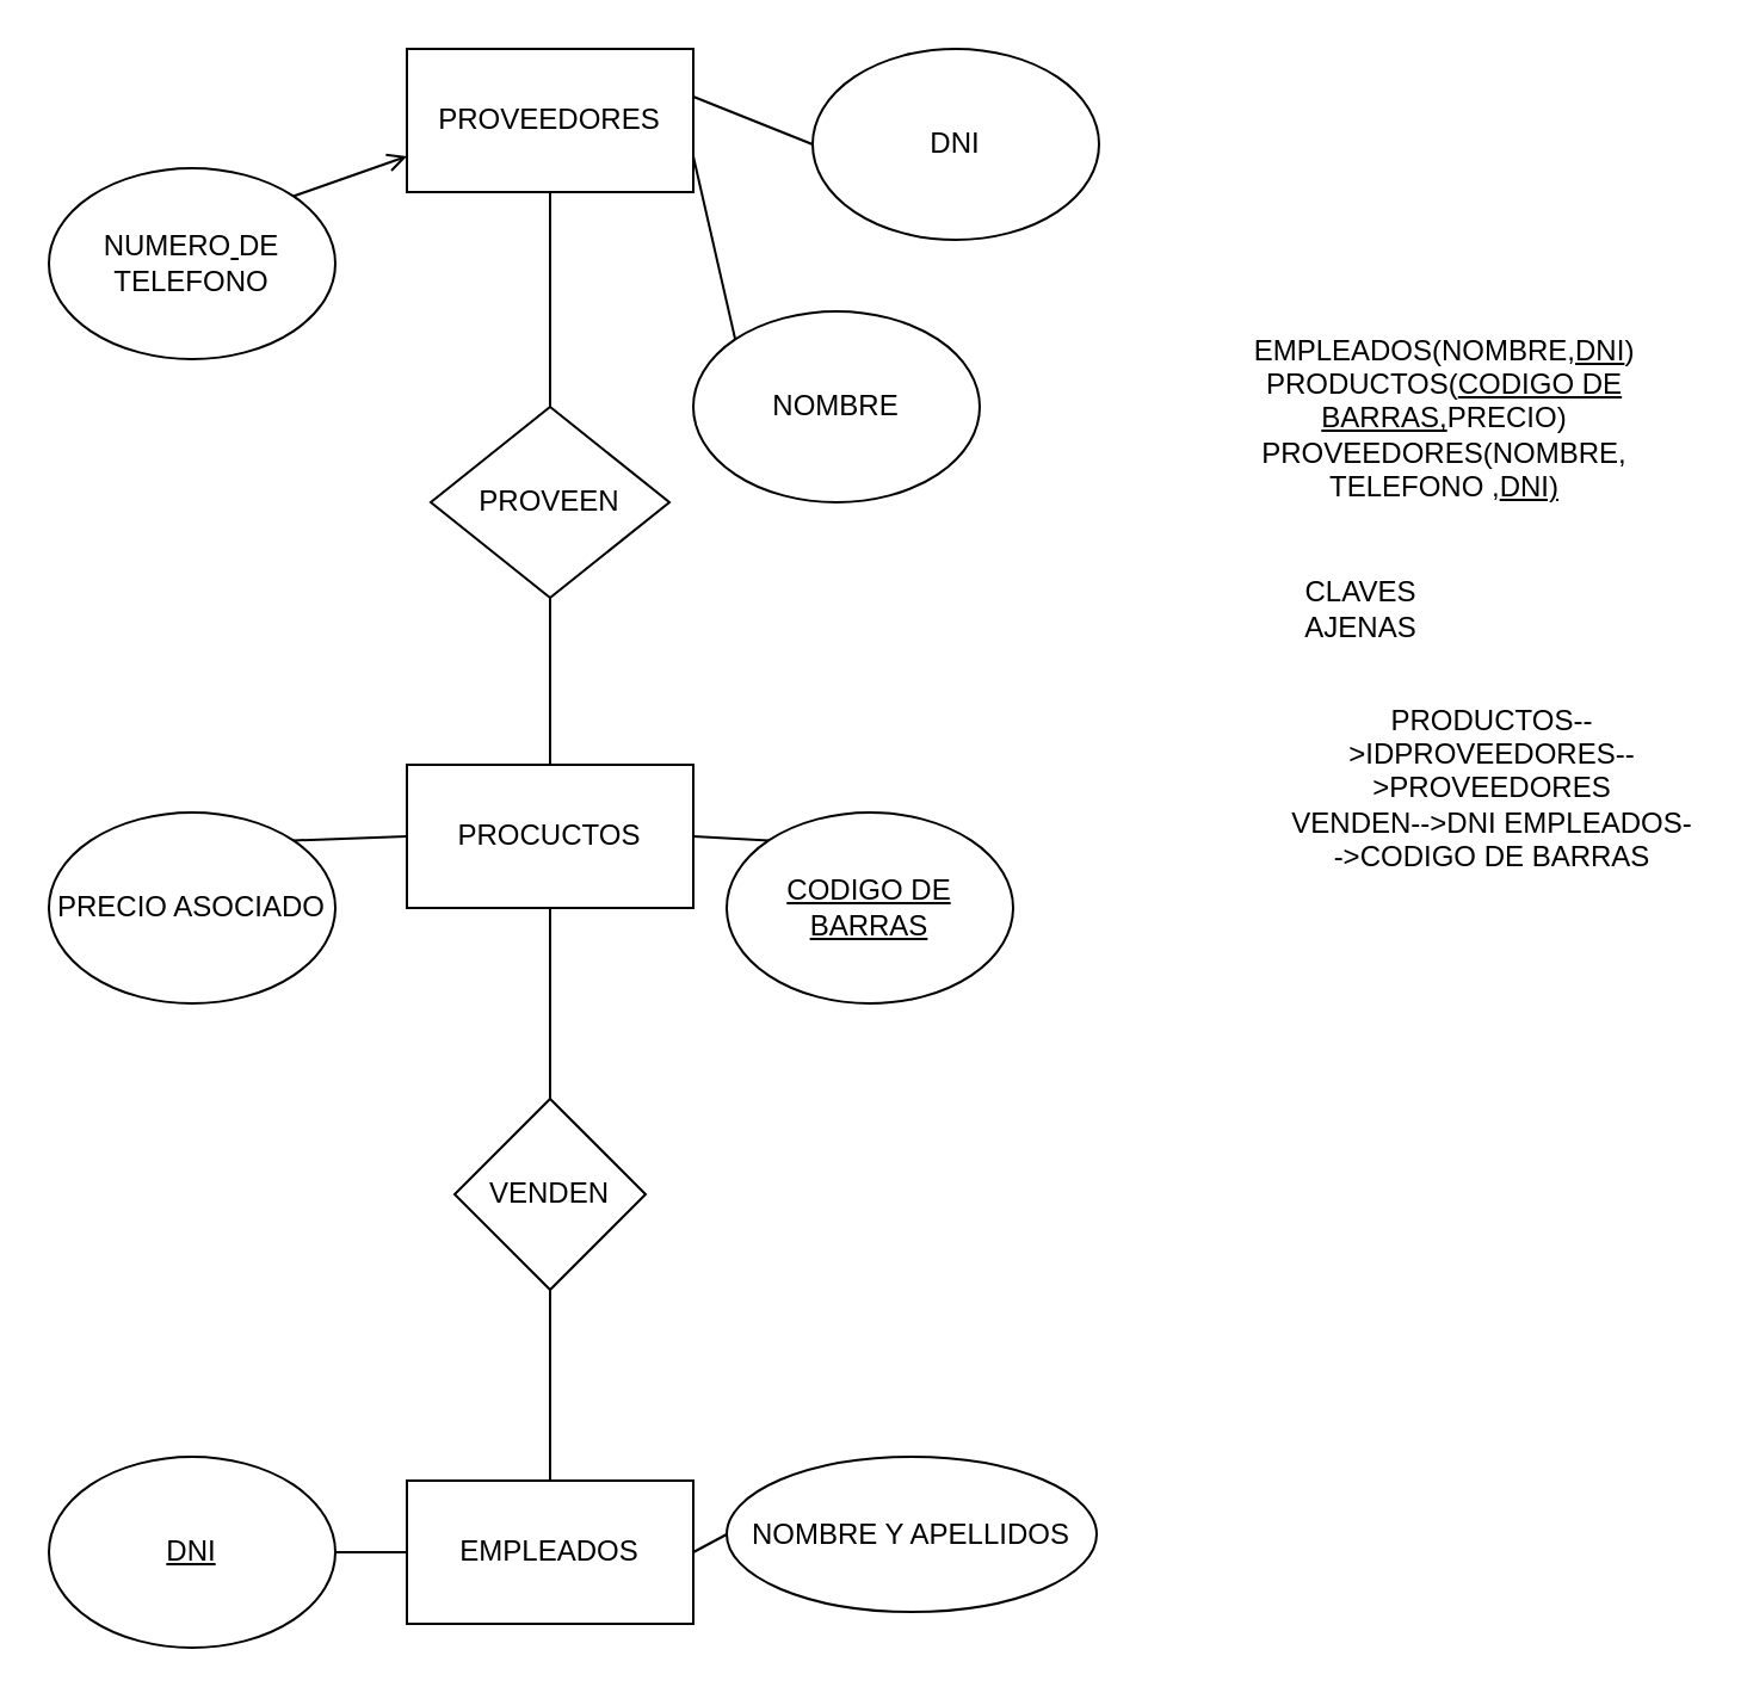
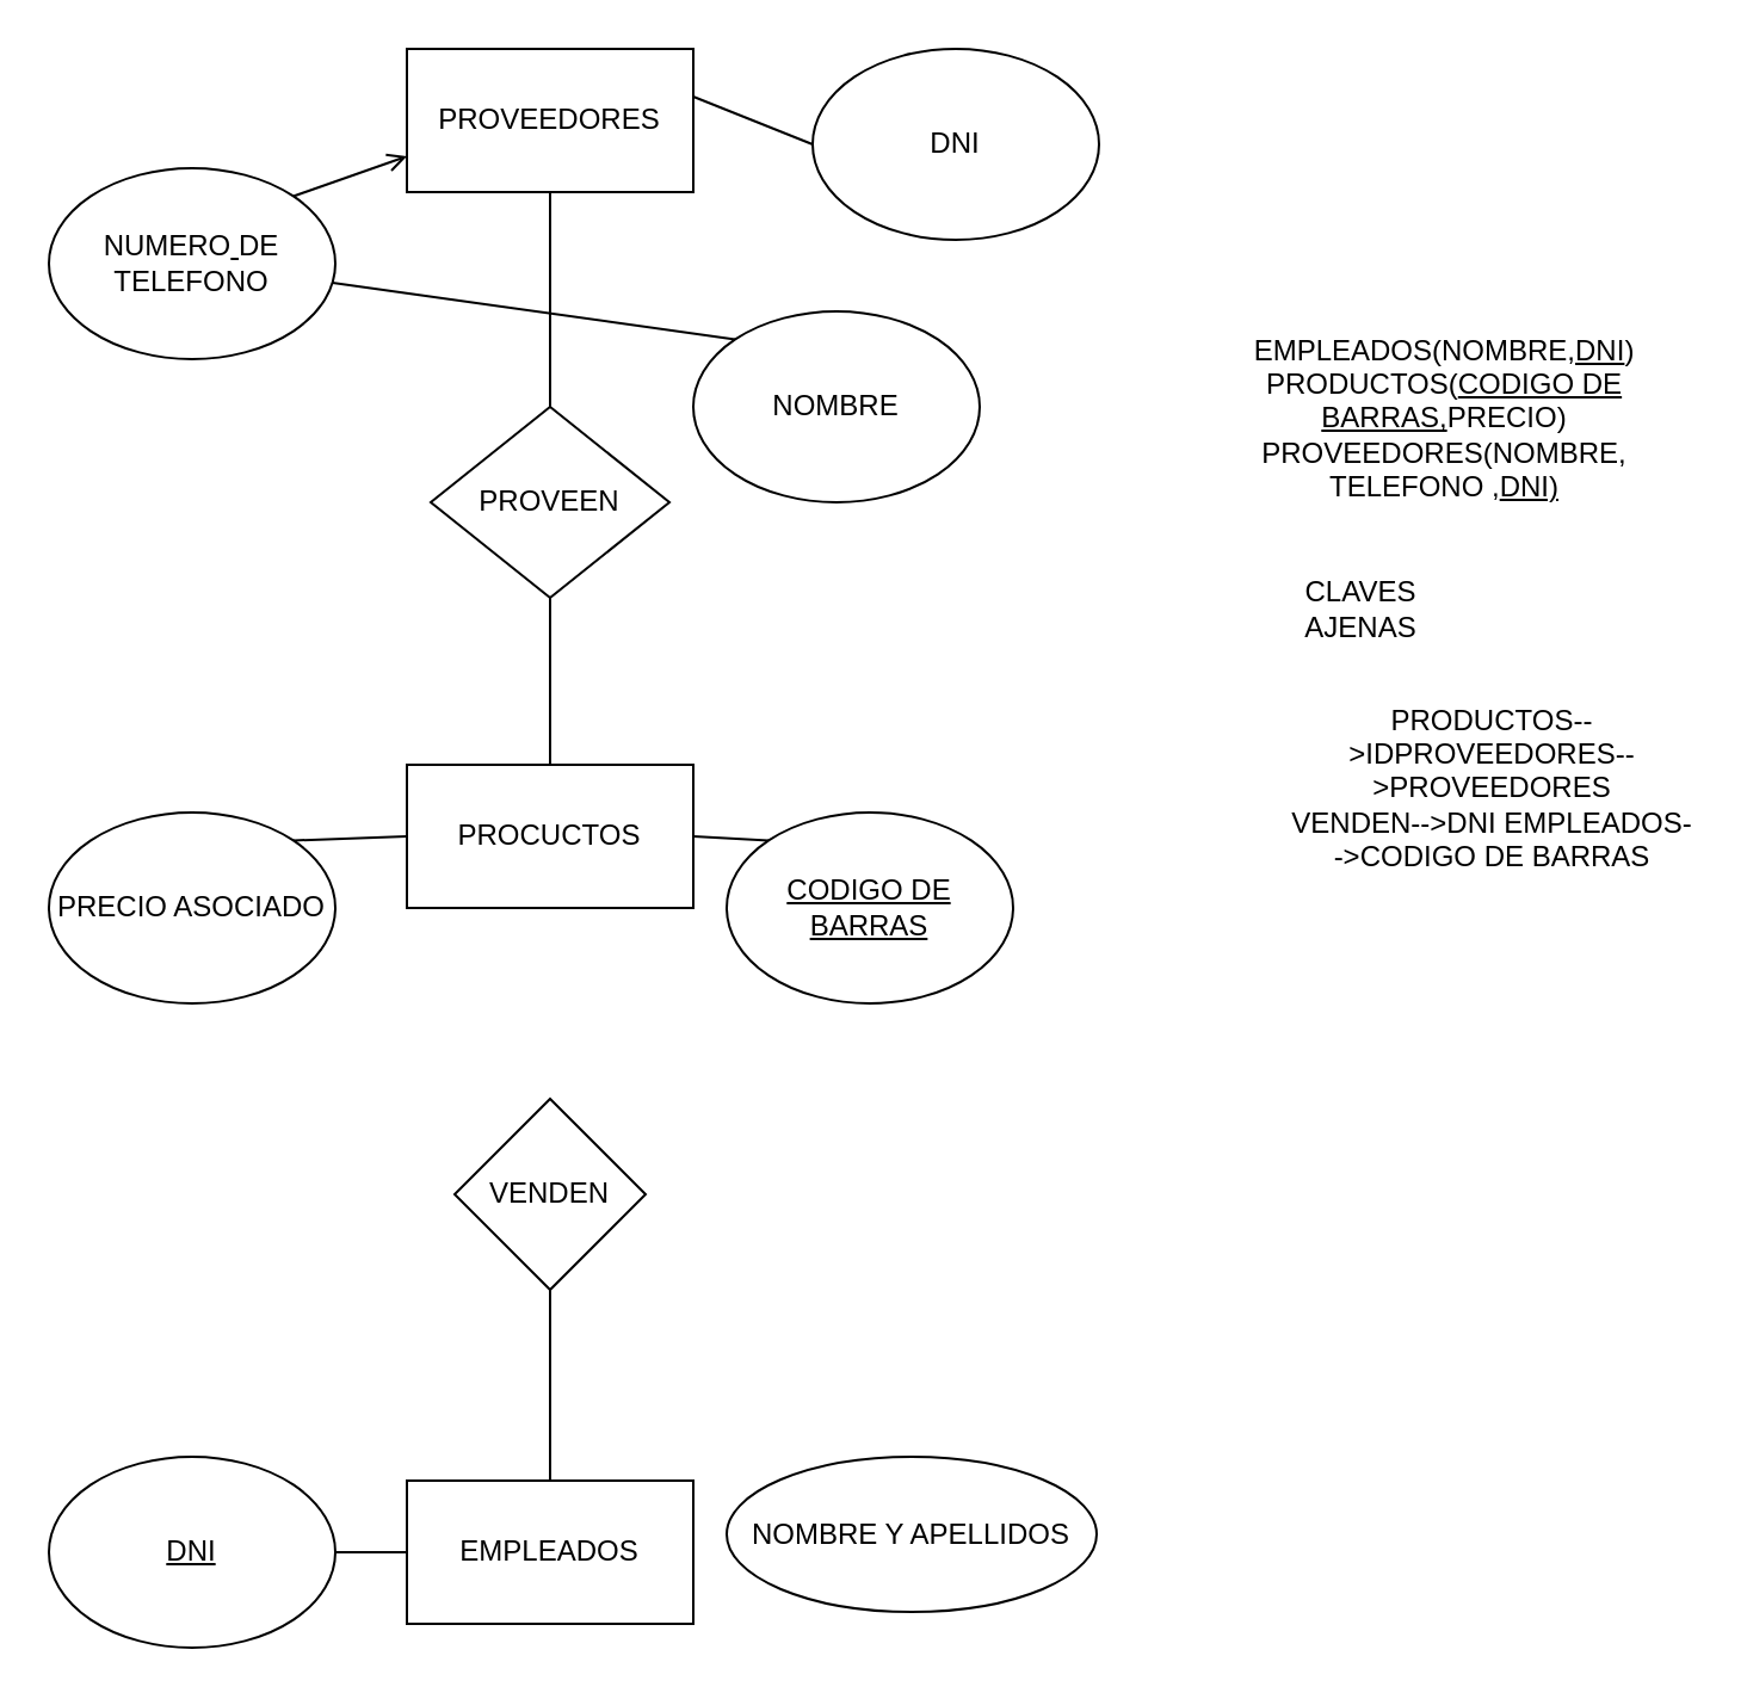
- <mxCell id="14" value="" style="endArrow=none;html=1;rounded=0;entryX=1;entryY=0.75;entryDx=0;entryDy=0;exitX=0;exitY=0;exitDx=0;exitDy=0;" edge="1" parent="1" source="3" target="2"><mxGeometry width="50" height="50" relative="1" as="geometry"><mxPoint x="190" y="190" as="sourcePoint" /><mxPoint x="240" y="140" as="targetPoint" /></mxGeometry></mxCell>
+ <mxCell id="14" value="" style="endArrow=none;html=1;rounded=0;exitX=0;exitY=0;exitDx=0;exitDy=0;" edge="1" parent="1" source="3" target="4"><mxGeometry width="50" height="50" relative="1" as="geometry"><mxPoint x="190" y="190" as="sourcePoint" /><mxPoint x="240" y="140" as="targetPoint" /></mxGeometry></mxCell>
- <mxCell id="19" value="" style="endArrow=none;html=1;rounded=0;entryX=0.5;entryY=1;entryDx=0;entryDy=0;exitX=0.5;exitY=0;exitDx=0;exitDy=0;" edge="1" parent="1" source="9" target="6"><mxGeometry width="50" height="50" relative="1" as="geometry"><mxPoint x="190" y="370" as="sourcePoint" /><mxPoint x="240" y="320" as="targetPoint" /></mxGeometry></mxCell>
- <mxCell id="22" value="" style="endArrow=none;html=1;rounded=0;entryX=1;entryY=0.5;entryDx=0;entryDy=0;exitX=0;exitY=0.5;exitDx=0;exitDy=0;" edge="1" parent="1" source="11" target="10"><mxGeometry width="50" height="50" relative="1" as="geometry"><mxPoint x="190" y="650" as="sourcePoint" /><mxPoint x="240" y="600" as="targetPoint" /></mxGeometry></mxCell>
